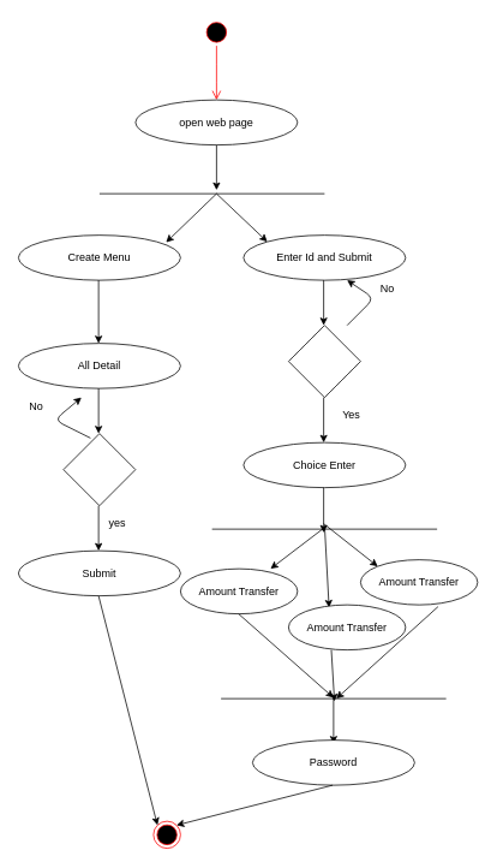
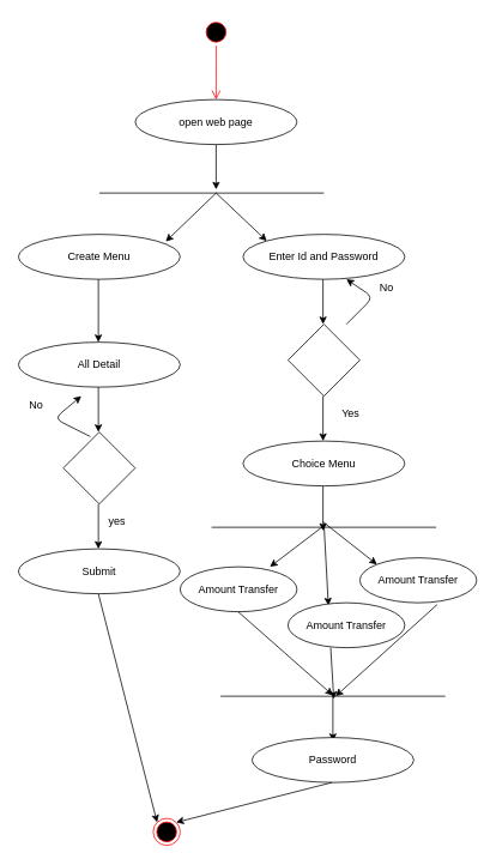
- <mxCell id="10" value="Enter Id and Submit" style="ellipse;whiteSpace=wrap;html=1;" vertex="1" parent="1"><mxGeometry x="270" y="260" width="180" height="50" as="geometry" /></mxCell>
+ <mxCell id="10" value="Enter Id and Password" style="ellipse;whiteSpace=wrap;html=1;" vertex="1" parent="1"><mxGeometry x="270" y="260" width="180" height="50" as="geometry" /></mxCell>
- <mxCell id="17" value="Choice Enter" style="ellipse;whiteSpace=wrap;html=1;" vertex="1" parent="1"><mxGeometry x="270" y="490" width="180" height="50" as="geometry" /></mxCell>
+ <mxCell id="17" value="Choice Menu" style="ellipse;whiteSpace=wrap;html=1;" vertex="1" parent="1"><mxGeometry x="270" y="490" width="180" height="50" as="geometry" /></mxCell>
